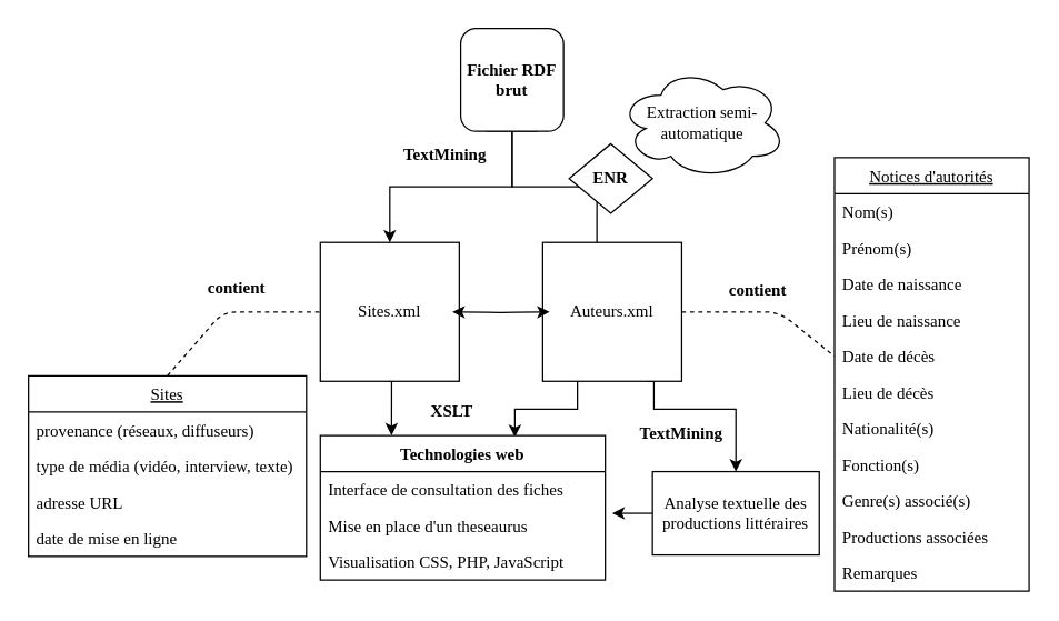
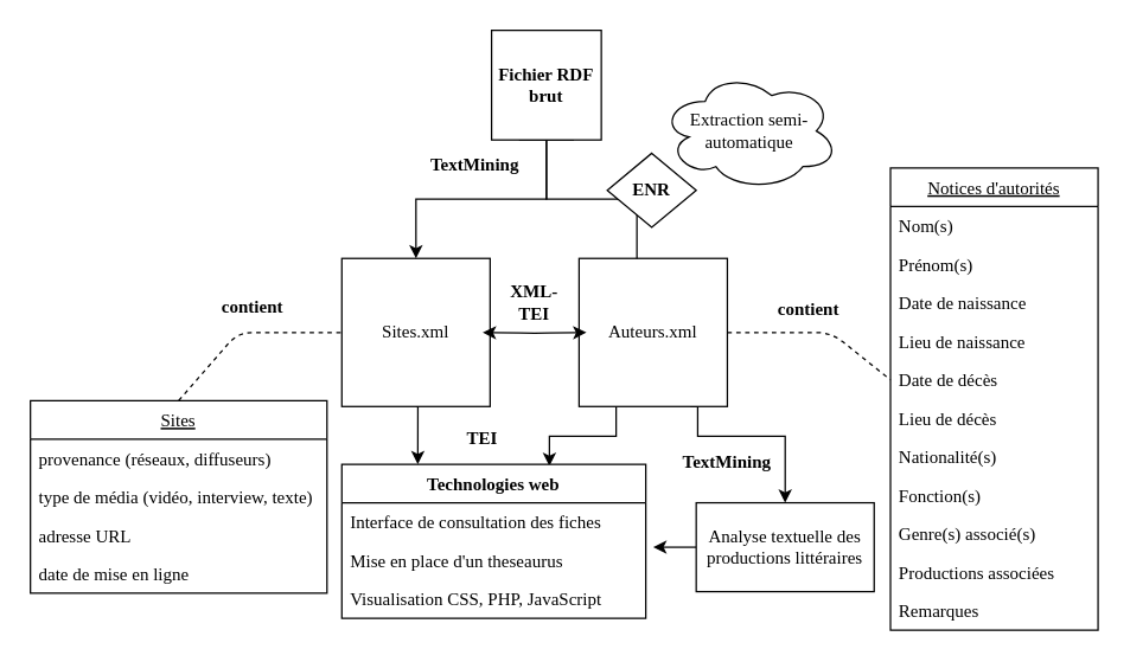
- <mxCell id="4" value="&lt;b&gt;Fichier RDF brut&lt;/b&gt;" style="whiteSpace=wrap;html=1;aspect=fixed;fontFamily=Times New Roman;rounded=1;" parent="1" vertex="1"><mxGeometry x="331" y="20" width="74" height="74" as="geometry" /></mxCell>
+ <mxCell id="4" value="&lt;b&gt;Fichier RDF brut&lt;/b&gt;" style="whiteSpace=wrap;html=1;aspect=fixed;fontFamily=Times New Roman;" parent="1" vertex="1"><mxGeometry x="331" y="20" width="74" height="74" as="geometry" /></mxCell>
+ <mxCell id="14" value="&lt;b&gt;XML-TEI&lt;/b&gt;" style="text;html=1;strokeColor=none;fillColor=none;align=center;verticalAlign=middle;whiteSpace=wrap;rounded=0;fontFamily=Times New Roman;" parent="1" vertex="1"><mxGeometry x="340" y="194" width="40" height="20" as="geometry" /></mxCell>
- <mxCell id="36" value="&lt;b&gt;XSLT&lt;/b&gt;" style="text;html=1;strokeColor=none;fillColor=none;align=center;verticalAlign=middle;whiteSpace=wrap;rounded=0;fontFamily=Times New Roman;" parent="1" vertex="1"><mxGeometry x="300" y="286" width="50" height="20" as="geometry" /></mxCell>
+ <mxCell id="36" value="&lt;b&gt;TEI&lt;/b&gt;" style="text;html=1;strokeColor=none;fillColor=none;align=center;verticalAlign=middle;whiteSpace=wrap;rounded=0;fontFamily=Times New Roman;" parent="1" vertex="1"><mxGeometry x="300" y="286" width="50" height="20" as="geometry" /></mxCell>
